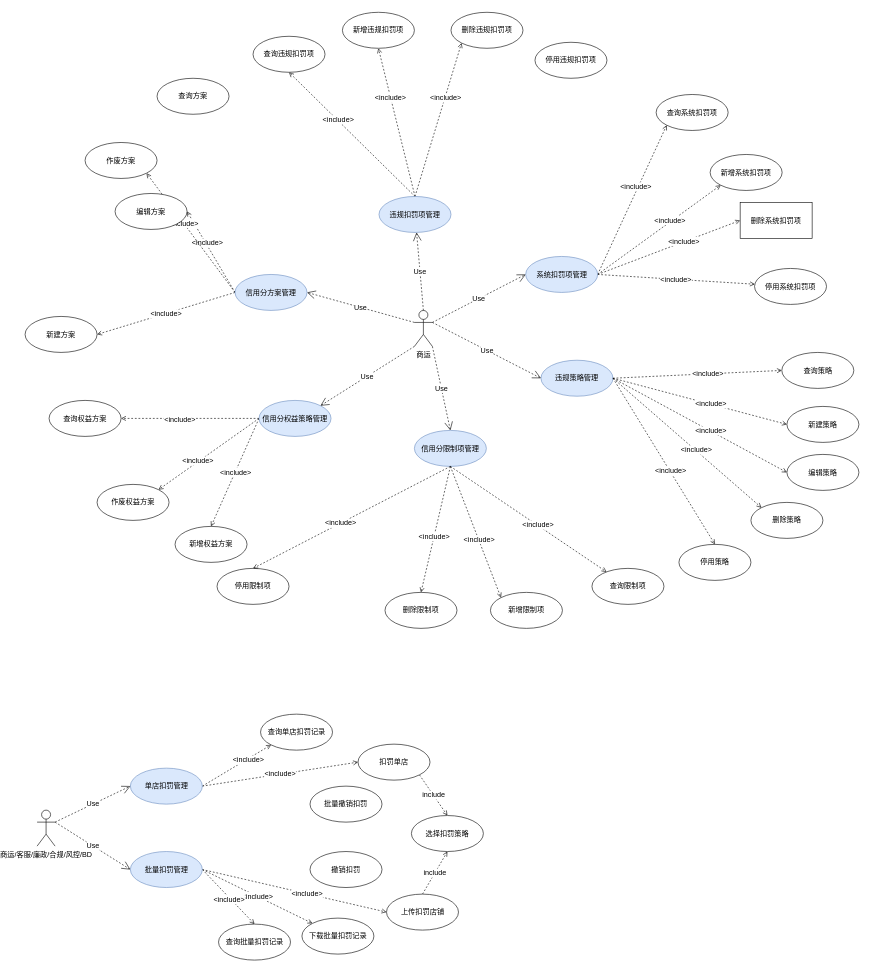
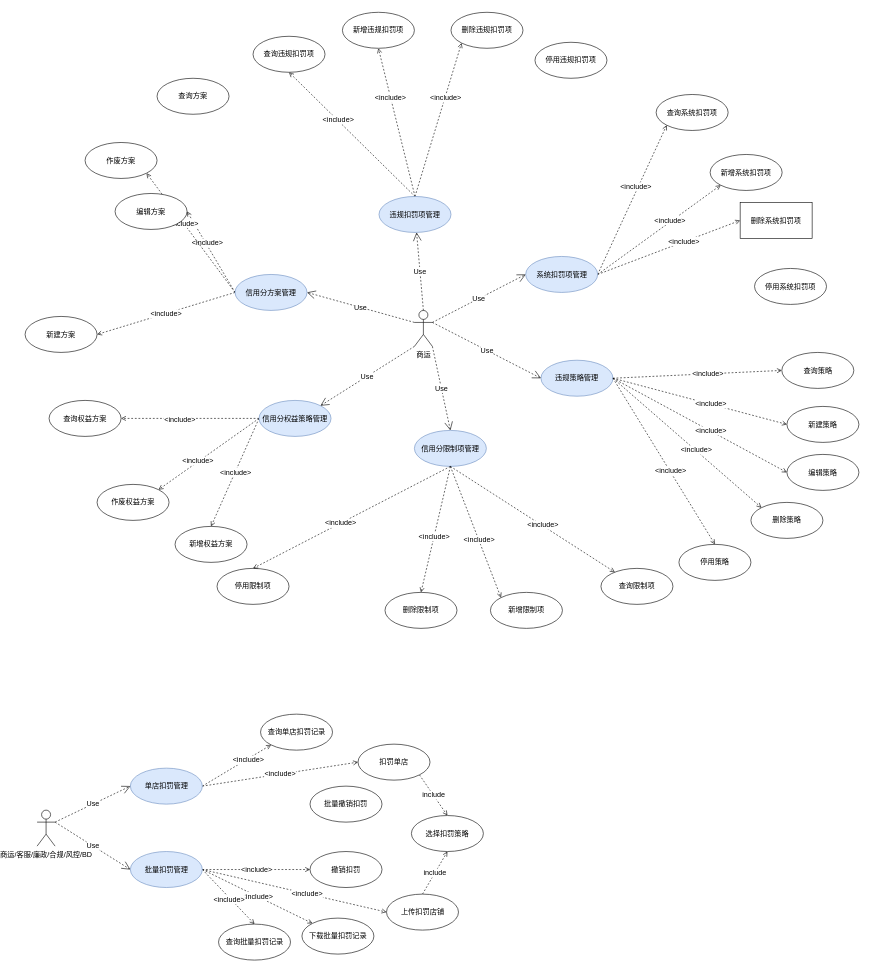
- <mxCell id="39" style="edgeStyle=none;rounded=0;orthogonalLoop=1;jettySize=auto;html=1;exitX=1;exitY=0.5;exitDx=0;exitDy=0;dashed=1;startArrow=none;startFill=0;endArrow=open;endFill=0;fontSize=12;fontColor=#000000;" parent="1" source="41" target="82" edge="1"><mxGeometry relative="1" as="geometry" /></mxCell>
- <mxCell id="40" value="&amp;lt;include&amp;gt;" style="edgeLabel;html=1;align=center;verticalAlign=middle;resizable=0;points=[];fontSize=12;fontColor=#000000;" parent="39" vertex="1" connectable="0"><mxGeometry x="-0.008" relative="1" as="geometry"><mxPoint as="offset" /></mxGeometry></mxCell>
- <mxCell id="64" value="查询限制项" style="ellipse;whiteSpace=wrap;html=1;glass=0;comic=0;strokeColor=#000000;fontSize=12;fontColor=#000000;" parent="1" vertex="1"><mxGeometry x="965" y="947" width="120" height="60" as="geometry" /></mxCell>
+ <mxCell id="64" value="查询限制项" style="ellipse;whiteSpace=wrap;html=1;glass=0;comic=0;strokeColor=#000000;fontSize=12;fontColor=#000000;" parent="1" vertex="1"><mxGeometry x="980" y="947" width="120" height="60" as="geometry" /></mxCell>
+ <mxCell id="8" value="&amp;lt;include&amp;gt;" style="edgeStyle=none;rounded=0;orthogonalLoop=1;jettySize=auto;html=1;exitX=1;exitY=0.5;exitDx=0;exitDy=0;entryX=0;entryY=0.5;entryDx=0;entryDy=0;dashed=1;startArrow=none;startFill=0;endArrow=open;endFill=0;fontSize=12;fontColor=#000000;" parent="1" source="14" target="60" edge="1"><mxGeometry relative="1" as="geometry" /></mxCell>
